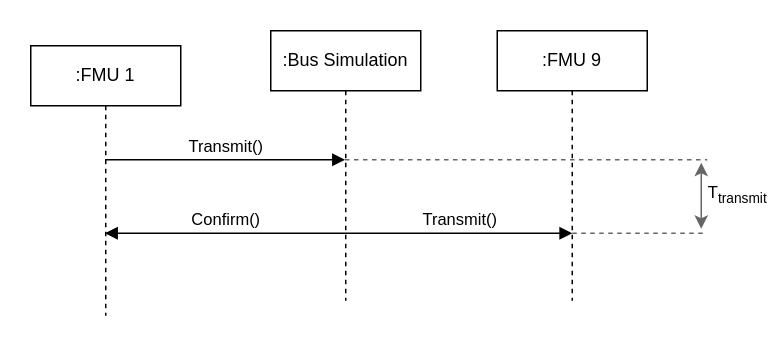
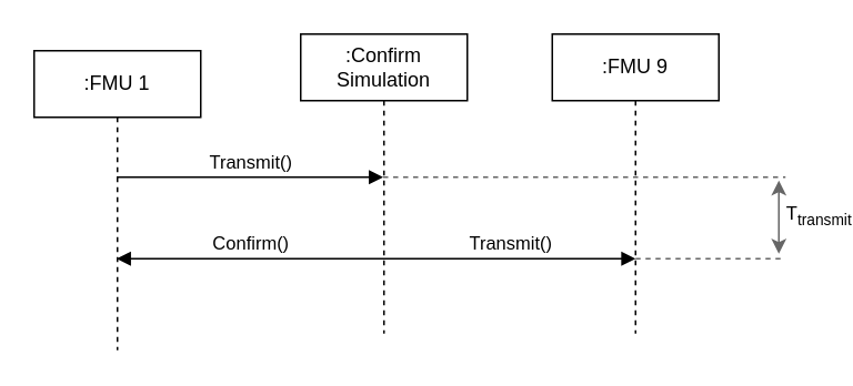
- <mxCell id="3" value=":Bus Simulation" style="shape=umlLifeline;perimeter=lifelinePerimeter;whiteSpace=wrap;html=1;container=1;dropTarget=0;collapsible=0;recursiveResize=0;outlineConnect=0;portConstraint=eastwest;newEdgeStyle={&quot;edgeStyle&quot;:&quot;elbowEdgeStyle&quot;,&quot;elbow&quot;:&quot;vertical&quot;,&quot;curved&quot;:0,&quot;rounded&quot;:0};" parent="1" vertex="1"><mxGeometry x="180" y="20" width="100" height="180" as="geometry" /></mxCell>
+ <mxCell id="3" value=":Confirm Simulation" style="shape=umlLifeline;perimeter=lifelinePerimeter;whiteSpace=wrap;html=1;container=1;dropTarget=0;collapsible=0;recursiveResize=0;outlineConnect=0;portConstraint=eastwest;newEdgeStyle={&quot;edgeStyle&quot;:&quot;elbowEdgeStyle&quot;,&quot;elbow&quot;:&quot;vertical&quot;,&quot;curved&quot;:0,&quot;rounded&quot;:0};" parent="1" vertex="1"><mxGeometry x="180" y="20" width="100" height="180" as="geometry" /></mxCell>
